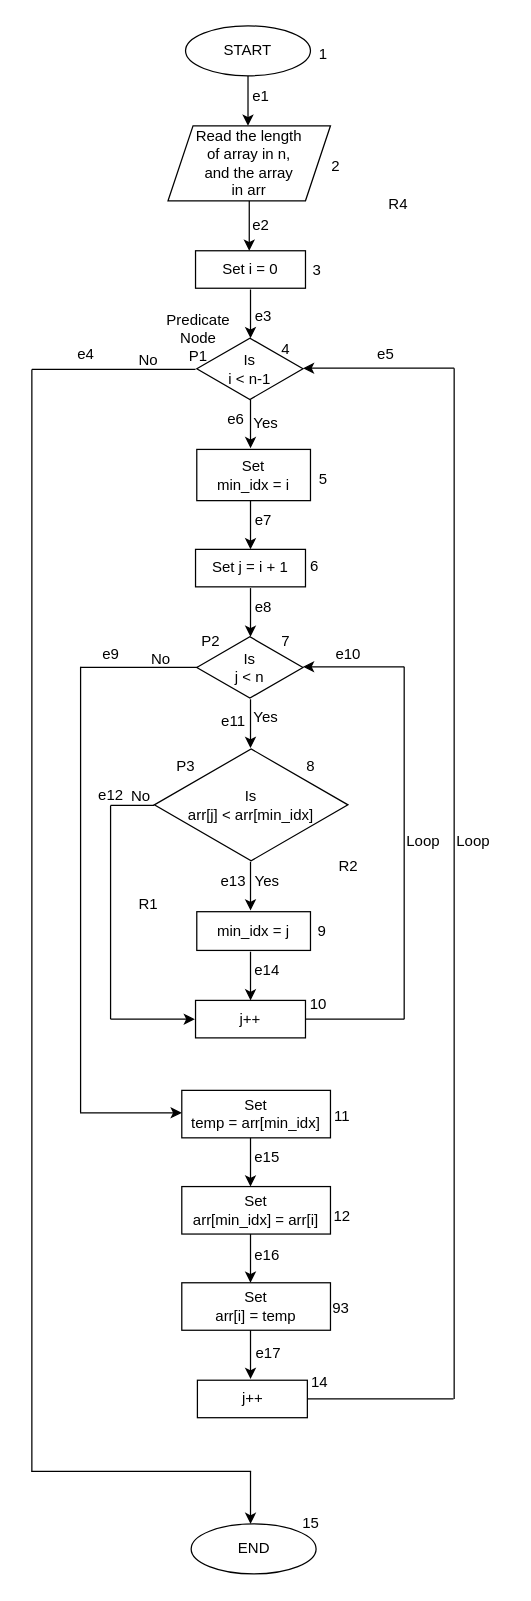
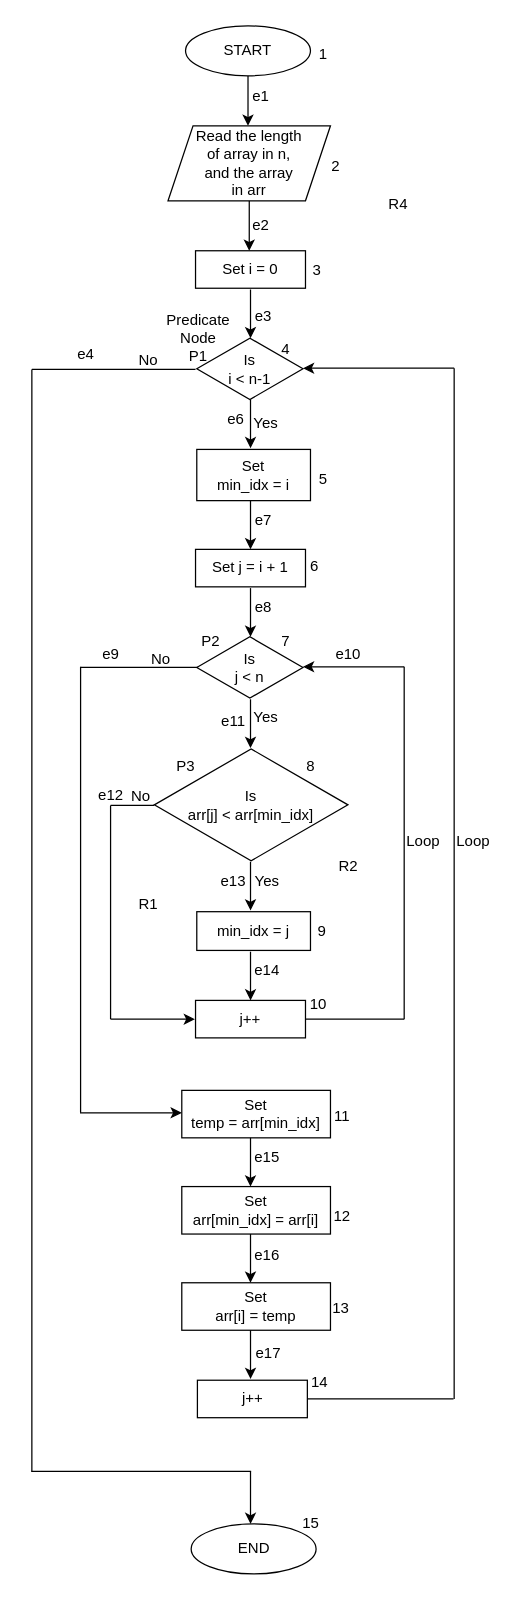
- <mxCell id="72" value="e5" style="text;html=1;align=center;verticalAlign=middle;resizable=0;points=[];autosize=1;strokeColor=none;fillColor=none;" vertex="1" parent="1"><mxGeometry x="288" y="268" width="40" height="30" as="geometry" /></mxCell>
- <mxCell id="68" value="93" style="text;html=1;align=center;verticalAlign=middle;resizable=0;points=[];autosize=1;strokeColor=none;fillColor=none;" vertex="1" parent="1"><mxGeometry x="252" y="1032" width="40" height="30" as="geometry" /></mxCell>
+ <mxCell id="68" value="13" style="text;html=1;align=center;verticalAlign=middle;resizable=0;points=[];autosize=1;strokeColor=none;fillColor=none;" vertex="1" parent="1"><mxGeometry x="252" y="1032" width="40" height="30" as="geometry" /></mxCell>
